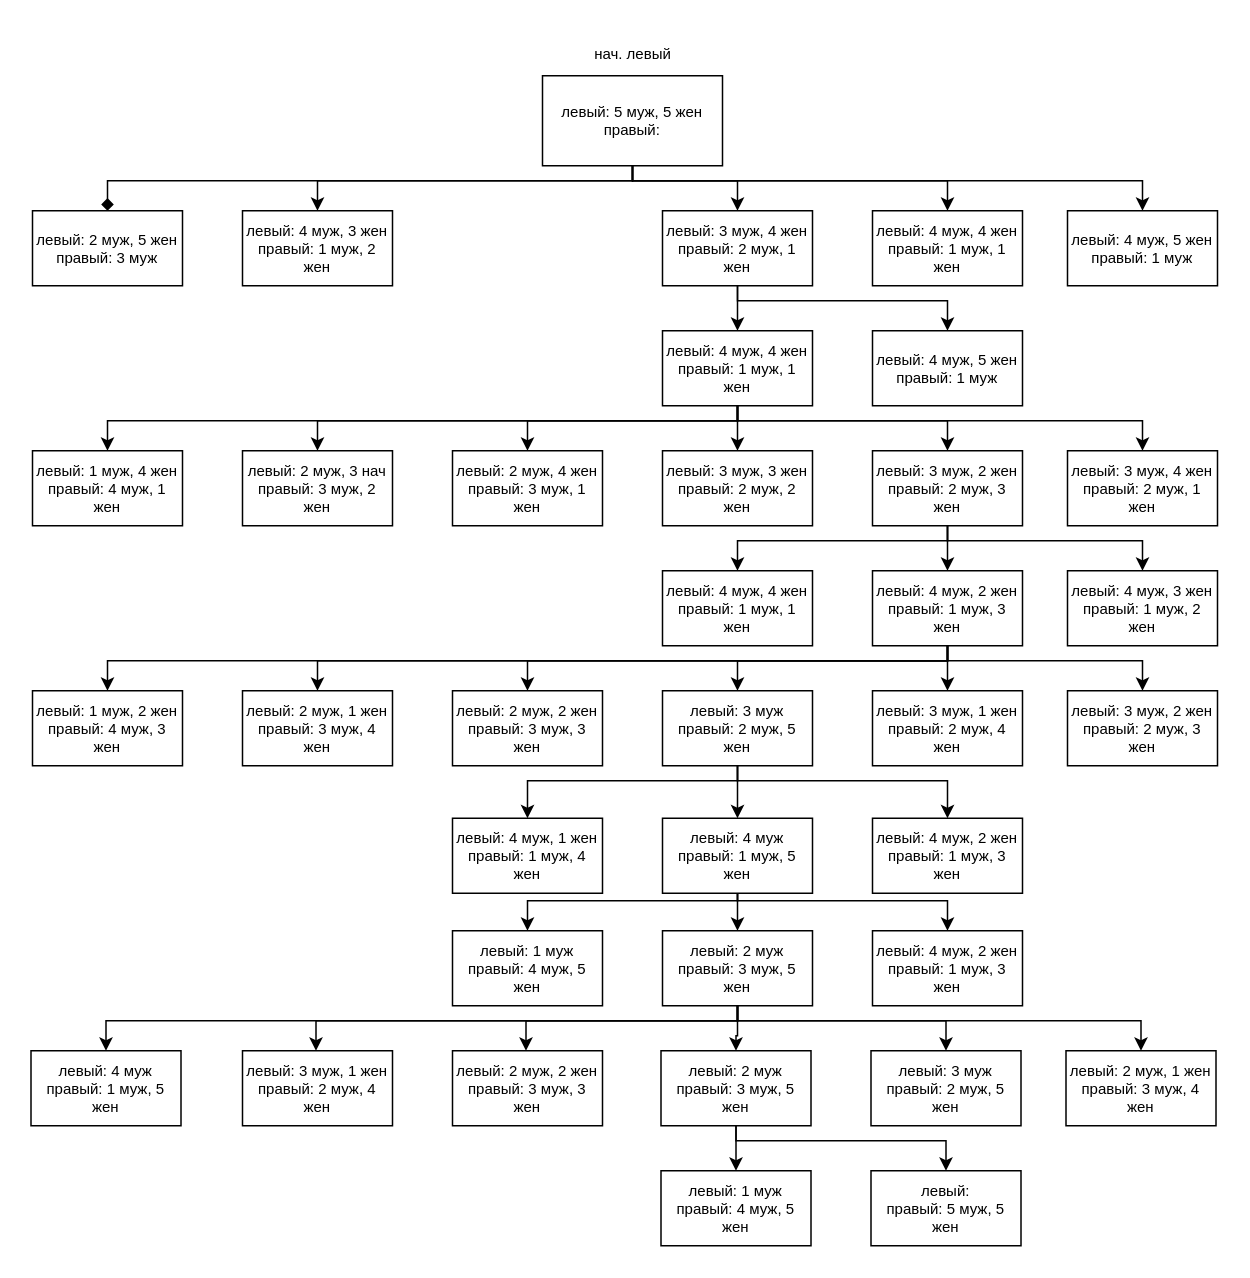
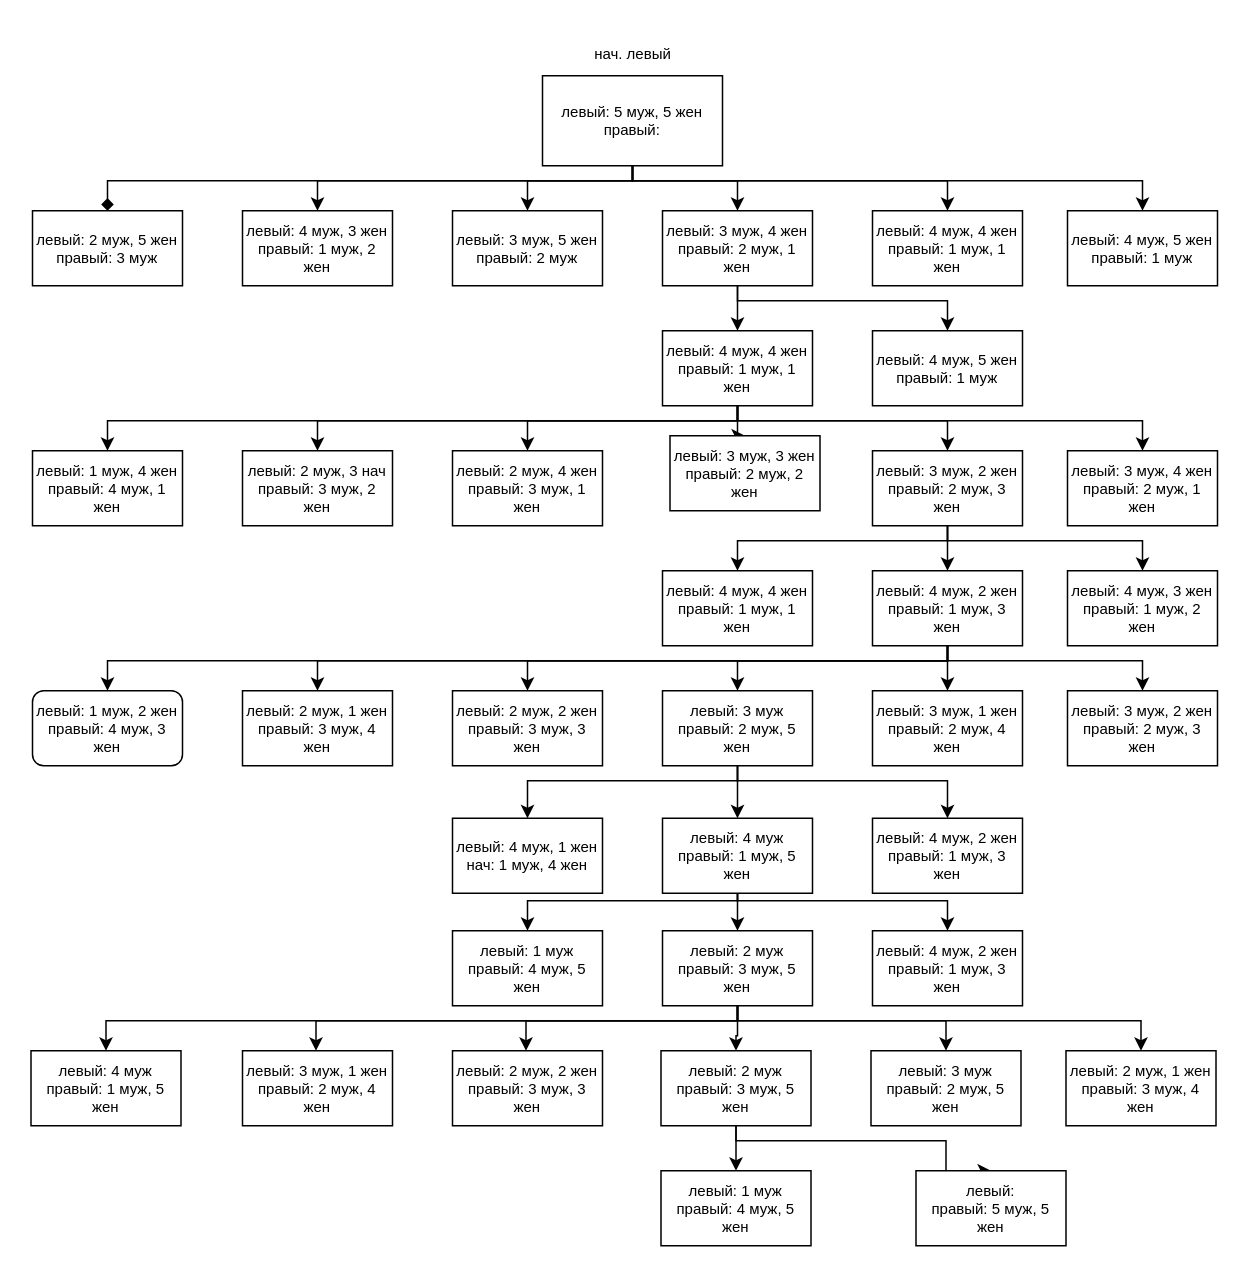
+ <mxCell id="5" style="edgeStyle=orthogonalEdgeStyle;rounded=0;orthogonalLoop=1;jettySize=auto;html=1;entryX=0.5;entryY=0;entryDx=0;entryDy=0;" edge="1" parent="1" source="8" target="11"><mxGeometry relative="1" as="geometry"><Array as="points"><mxPoint x="421" y="120" /><mxPoint x="351" y="120" /></Array></mxGeometry></mxCell>
+ <mxCell id="11" value="левый: 3 муж, 5 жен&lt;br&gt;правый: 2 муж" style="rounded=0;whiteSpace=wrap;html=1;fontSize=10;" vertex="1" parent="1"><mxGeometry x="301" y="140" width="100" height="50" as="geometry" /></mxCell>
- <mxCell id="28" value="левый: 3 муж, 3 жен&lt;br&gt;правый: 2 муж, 2 жен" style="rounded=0;whiteSpace=wrap;html=1;fontSize=10;" vertex="1" parent="1"><mxGeometry x="441" y="300" width="100" height="50" as="geometry" /></mxCell>
+ <mxCell id="28" value="левый: 3 муж, 3 жен&lt;br&gt;правый: 2 муж, 2 жен" style="rounded=0;whiteSpace=wrap;html=1;fontSize=10;" vertex="1" parent="1"><mxGeometry x="446" y="290" width="100" height="50" as="geometry" /></mxCell>
- <mxCell id="52" value="левый: 1 муж, 2 жен&lt;br&gt;правый: 4 муж, 3 жен" style="rounded=0;whiteSpace=wrap;html=1;fontSize=10;" vertex="1" parent="1"><mxGeometry x="21" y="460" width="100" height="50" as="geometry" /></mxCell>
+ <mxCell id="52" value="левый: 1 муж, 2 жен&lt;br&gt;правый: 4 муж, 3 жен" style="whiteSpace=wrap;html=1;fontSize=10;rounded=1;" vertex="1" parent="1"><mxGeometry x="21" y="460" width="100" height="50" as="geometry" /></mxCell>
- <mxCell id="53" value="левый: 4 муж, 1 жен&lt;br&gt;правый: 1 муж, 4 жен" style="rounded=0;whiteSpace=wrap;html=1;fontSize=10;" vertex="1" parent="1"><mxGeometry x="301" y="545" width="100" height="50" as="geometry" /></mxCell>
+ <mxCell id="53" value="левый: 4 муж, 1 жен&lt;br&gt;нач: 1 муж, 4 жен" style="rounded=0;whiteSpace=wrap;html=1;fontSize=10;" vertex="1" parent="1"><mxGeometry x="301" y="545" width="100" height="50" as="geometry" /></mxCell>
- <mxCell id="76" value="левый:&lt;br&gt;правый: 5 муж, 5 жен" style="rounded=0;whiteSpace=wrap;html=1;fontSize=10;" vertex="1" parent="1"><mxGeometry x="580" y="780" width="100" height="50" as="geometry" /></mxCell>
+ <mxCell id="76" value="левый:&lt;br&gt;правый: 5 муж, 5 жен" style="rounded=0;whiteSpace=wrap;html=1;fontSize=10;" vertex="1" parent="1"><mxGeometry x="610" y="780" width="100" height="50" as="geometry" /></mxCell>
